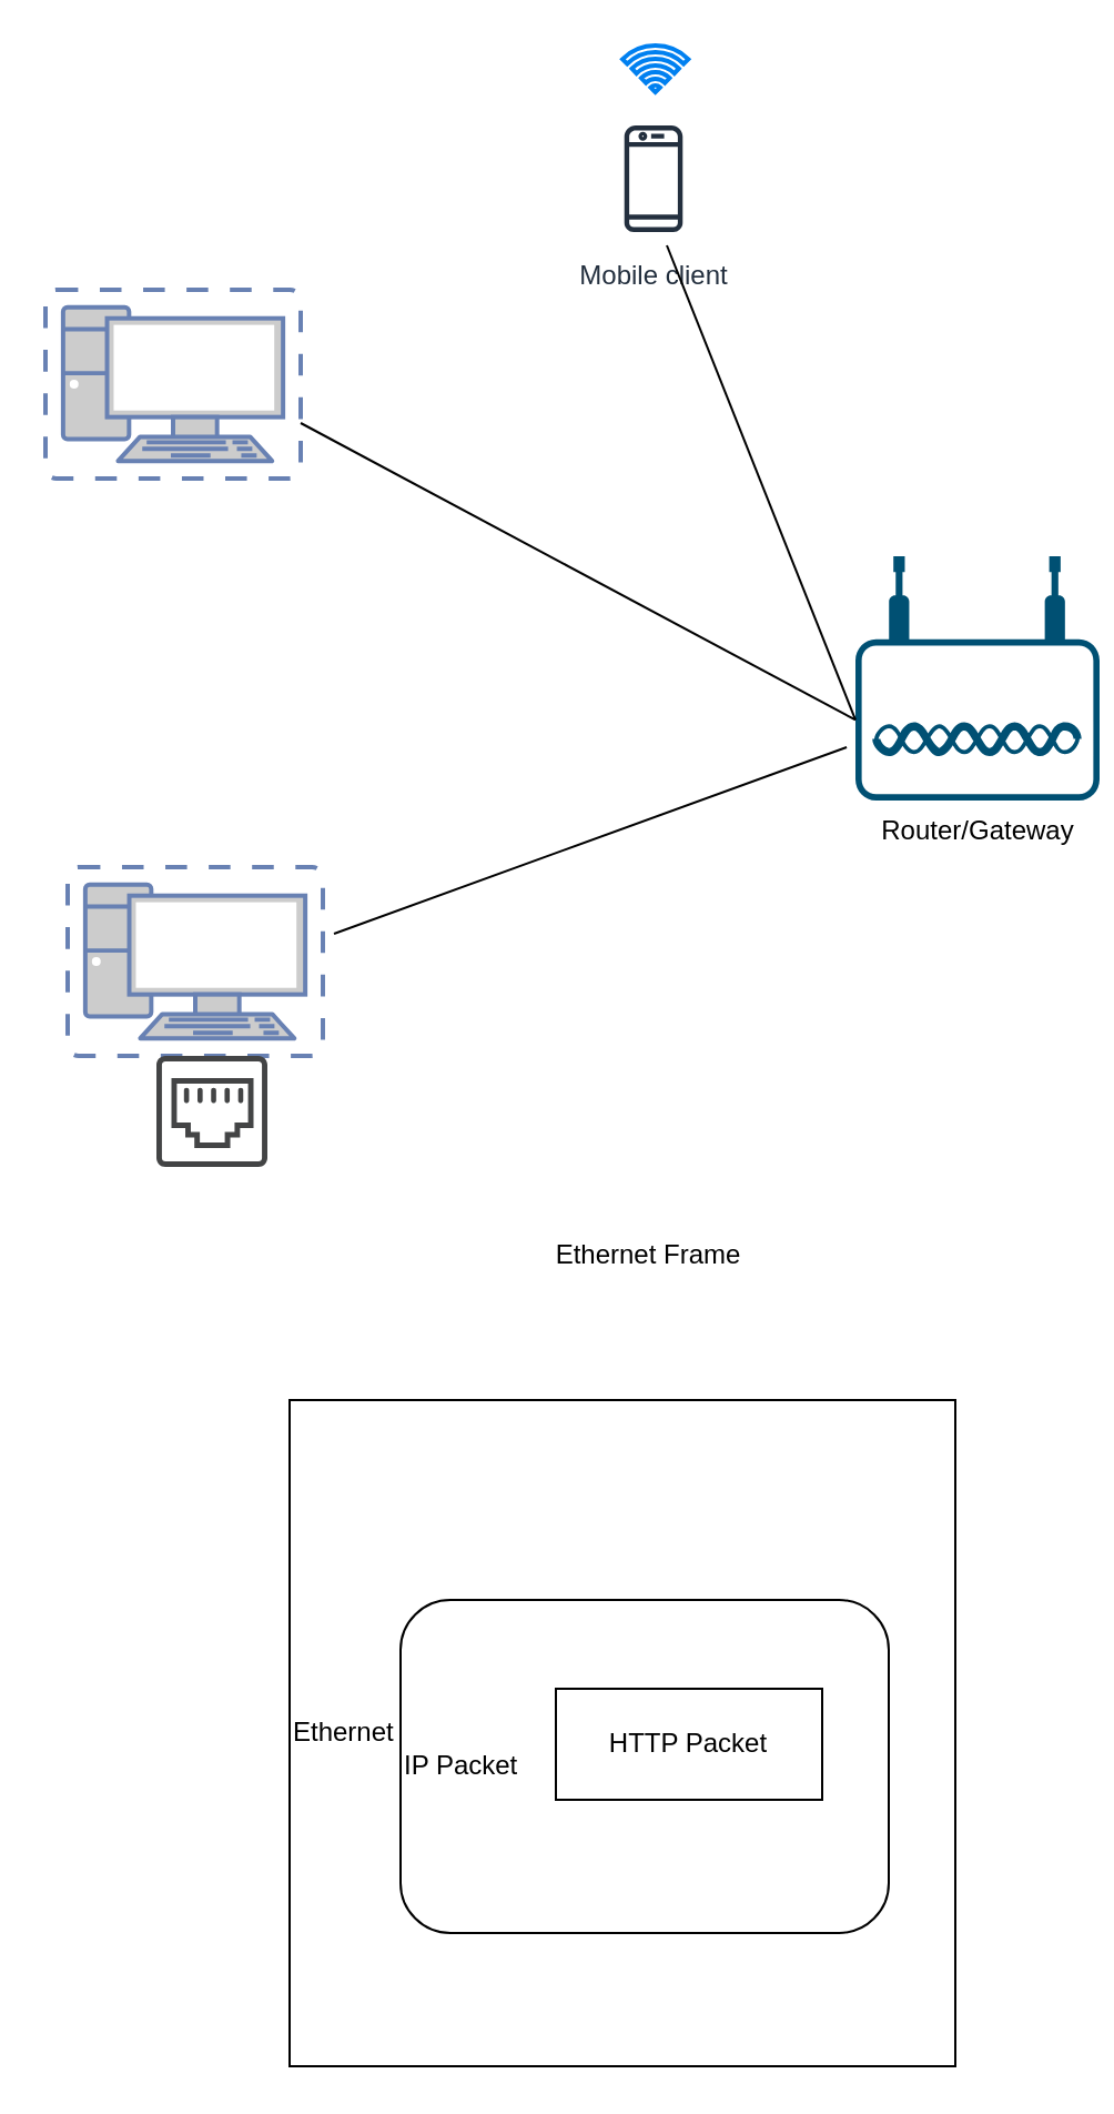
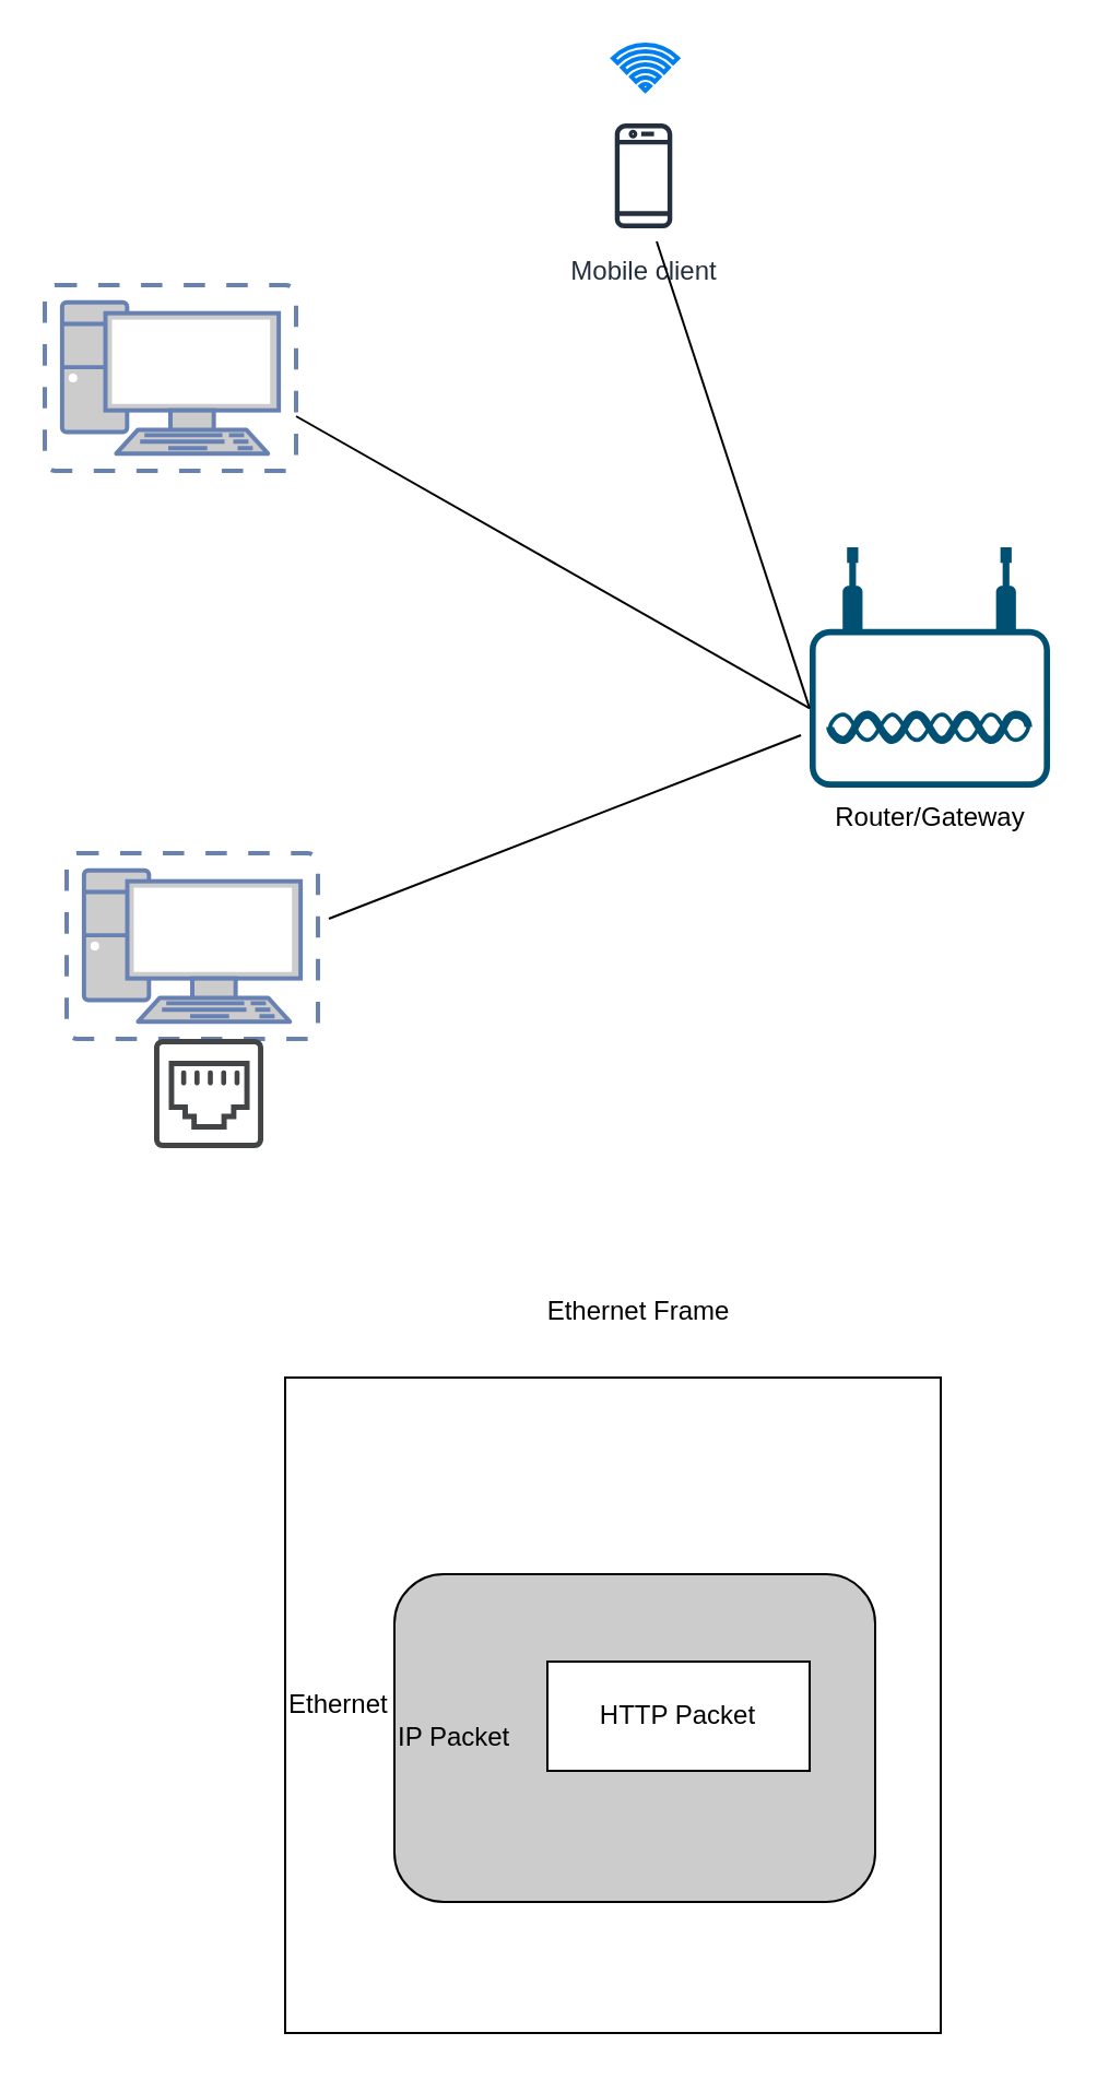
- <mxCell id="2" value="Router/Gateway" style="points=[[0.03,0.36,0],[0.18,0,0],[0.5,0.34,0],[0.82,0,0],[0.97,0.36,0],[1,0.67,0],[0.975,0.975,0],[0.5,1,0],[0.025,0.975,0],[0,0.67,0]];verticalLabelPosition=bottom;html=1;verticalAlign=top;aspect=fixed;align=center;pointerEvents=1;shape=mxgraph.cisco19.wireless_access_point;fillColor=#005073;strokeColor=none;" vertex="1" parent="1"><mxGeometry x="385" y="250" width="110" height="110" as="geometry" /></mxCell>
+ <mxCell id="2" value="Router/Gateway" style="points=[[0.03,0.36,0],[0.18,0,0],[0.5,0.34,0],[0.82,0,0],[0.97,0.36,0],[1,0.67,0],[0.975,0.975,0],[0.5,1,0],[0.025,0.975,0],[0,0.67,0]];verticalLabelPosition=bottom;html=1;verticalAlign=top;aspect=fixed;align=center;pointerEvents=1;shape=mxgraph.cisco19.wireless_access_point;fillColor=#005073;strokeColor=none;" vertex="1" parent="1"><mxGeometry x="370" y="250" width="110" height="110" as="geometry" /></mxCell>
- <mxCell id="14" value="Ethernet Frame" style="text;html=1;strokeColor=none;fillColor=none;align=center;verticalAlign=middle;whiteSpace=wrap;rounded=0;" vertex="1" parent="1"><mxGeometry x="244" y="555" width="96" height="20" as="geometry" /></mxCell>
+ <mxCell id="14" value="Ethernet Frame" style="text;html=1;strokeColor=none;fillColor=none;align=center;verticalAlign=middle;whiteSpace=wrap;rounded=0;" vertex="1" parent="1"><mxGeometry x="244" y="590" width="96" height="20" as="geometry" /></mxCell>
- <mxCell id="12" value="IP Packet" style="rounded=1;whiteSpace=wrap;html=1;align=left;" vertex="1" parent="1"><mxGeometry x="180" y="720" width="220" height="150" as="geometry" /></mxCell>
+ <mxCell id="12" value="IP Packet" style="rounded=1;whiteSpace=wrap;html=1;align=left;fillColor=#cccccc;" vertex="1" parent="1"><mxGeometry x="180" y="720" width="220" height="150" as="geometry" /></mxCell>
